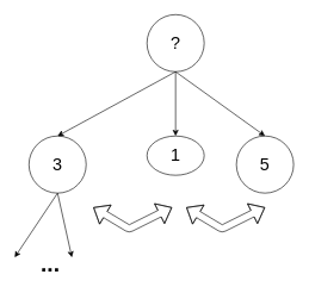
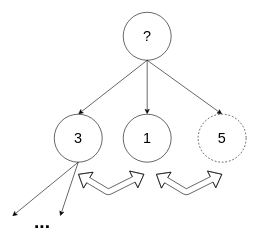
- <mxCell id="4" value="1" style="ellipse;whiteSpace=wrap;html=1;aspect=fixed;fontSize=24;" vertex="1" parent="1"><mxGeometry x="205" y="190" width="80" height="55" as="geometry" /></mxCell>
+ <mxCell id="4" value="1" style="ellipse;whiteSpace=wrap;html=1;aspect=fixed;fontSize=24;" vertex="1" parent="1"><mxGeometry x="205" y="190" width="80" height="80" as="geometry" /></mxCell>
- <mxCell id="5" value="3" style="ellipse;whiteSpace=wrap;html=1;aspect=fixed;fontSize=24;" vertex="1" parent="1"><mxGeometry x="40" y="190" width="80" height="80" as="geometry" /></mxCell>
+ <mxCell id="5" value="3" style="ellipse;whiteSpace=wrap;html=1;aspect=fixed;fontSize=24;" vertex="1" parent="1"><mxGeometry x="90" y="190" width="80" height="80" as="geometry" /></mxCell>
- <mxCell id="3" value="5" style="ellipse;whiteSpace=wrap;html=1;aspect=fixed;fontSize=24;" vertex="1" parent="1"><mxGeometry x="330" y="190" width="80" height="80" as="geometry" /></mxCell>
+ <mxCell id="3" value="5" style="ellipse;whiteSpace=wrap;html=1;aspect=fixed;fontSize=24;dashed=1;" vertex="1" parent="1"><mxGeometry x="330" y="190" width="80" height="80" as="geometry" /></mxCell>
